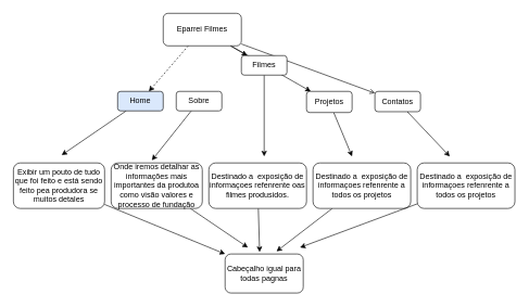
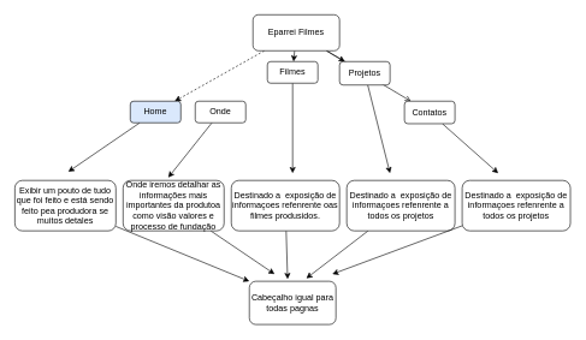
- <mxCell id="6" value="Eparrei Filmes" style="rounded=1;whiteSpace=wrap;html=1;" vertex="1" parent="1"><mxGeometry x="250" y="20" width="120" height="50" as="geometry" /></mxCell>
+ <mxCell id="6" value="Eparrei Filmes" style="rounded=1;whiteSpace=wrap;html=1;" vertex="1" parent="1"><mxGeometry x="350" y="20" width="120" height="50" as="geometry" /></mxCell>
- <mxCell id="10" value="Sobre" style="whiteSpace=wrap;html=1;rounded=1;" vertex="1" parent="1"><mxGeometry x="270" y="140" width="70" height="30" as="geometry" /></mxCell>
+ <mxCell id="10" value="Onde" style="whiteSpace=wrap;html=1;rounded=1;" vertex="1" parent="1"><mxGeometry x="270" y="140" width="70" height="30" as="geometry" /></mxCell>
- <mxCell id="14" value="Projetos" style="whiteSpace=wrap;html=1;rounded=1;" vertex="1" parent="1"><mxGeometry x="470" y="140" width="70" height="32.5" as="geometry" /></mxCell>
+ <mxCell id="14" value="Projetos" style="whiteSpace=wrap;html=1;rounded=1;" vertex="1" parent="1"><mxGeometry x="470" y="85" width="70" height="32.5" as="geometry" /></mxCell>
- <mxCell id="16" value="Contatos" style="whiteSpace=wrap;html=1;rounded=1;" vertex="1" parent="1"><mxGeometry x="575" y="140" width="70" height="31.25" as="geometry" /></mxCell>
+ <mxCell id="16" value="Contatos" style="whiteSpace=wrap;html=1;rounded=1;" vertex="1" parent="1"><mxGeometry x="560" y="140" width="70" height="31.25" as="geometry" /></mxCell>
